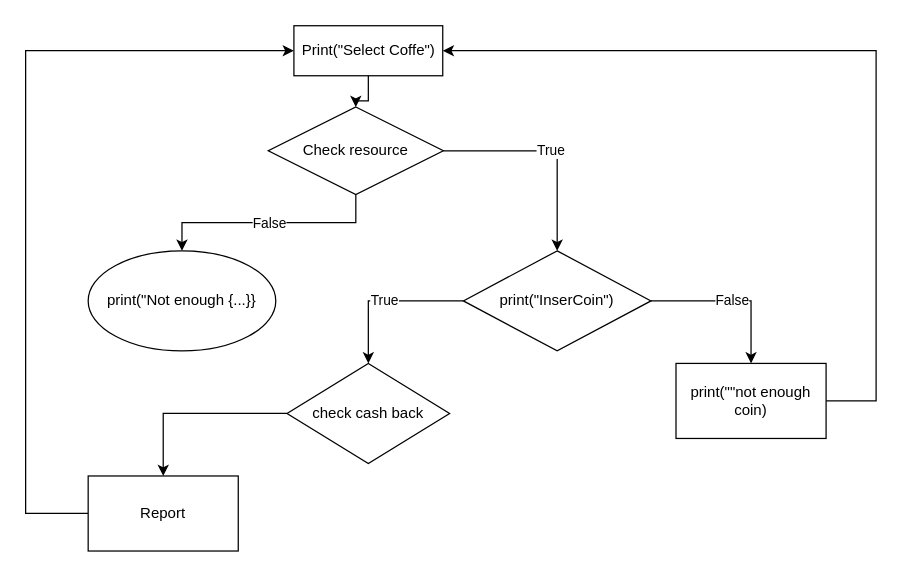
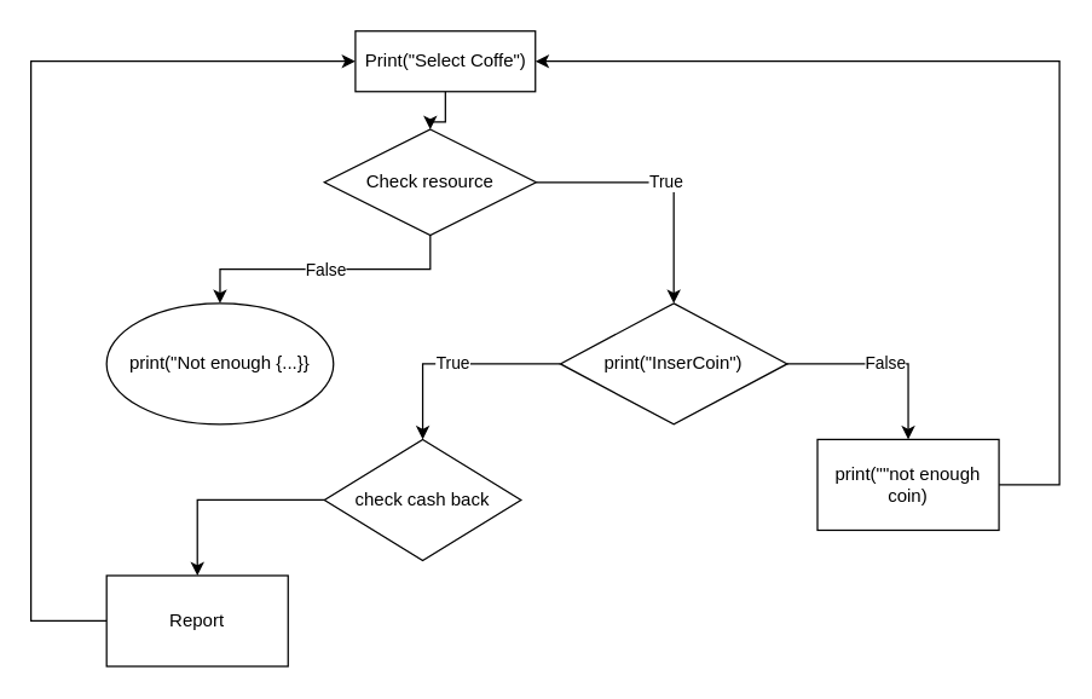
- <mxCell id="14" value="check cash back" style="rhombus;whiteSpace=wrap;html=1;" vertex="1" parent="1"><mxGeometry x="229" y="290" width="130" height="80" as="geometry" /></mxCell>
+ <mxCell id="14" value="check cash back" style="rhombus;whiteSpace=wrap;html=1;" vertex="1" parent="1"><mxGeometry x="214" y="290" width="130" height="80" as="geometry" /></mxCell>
